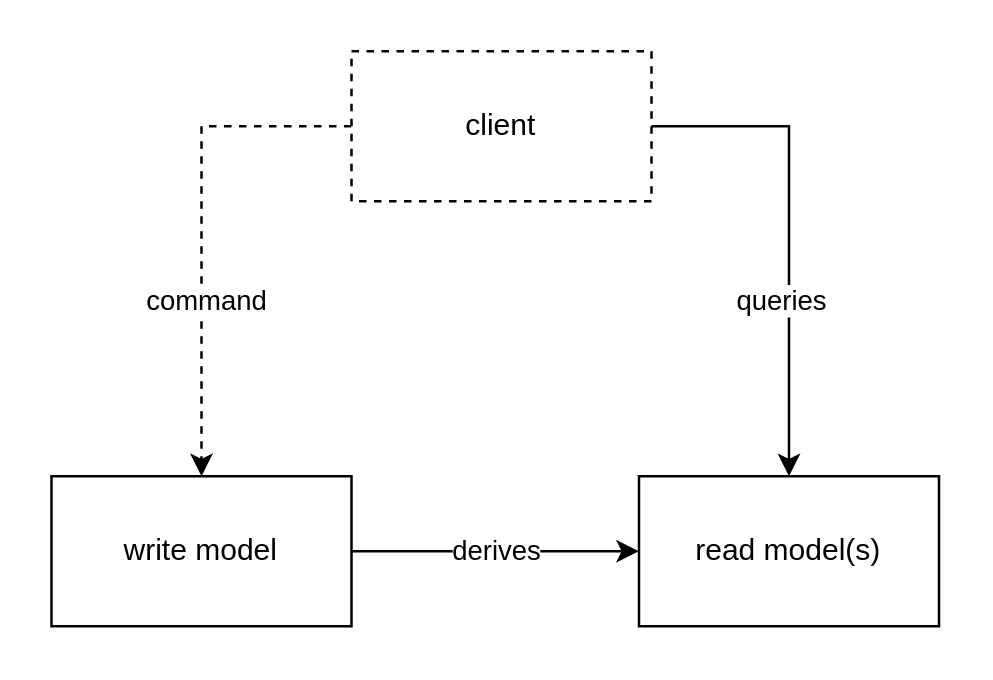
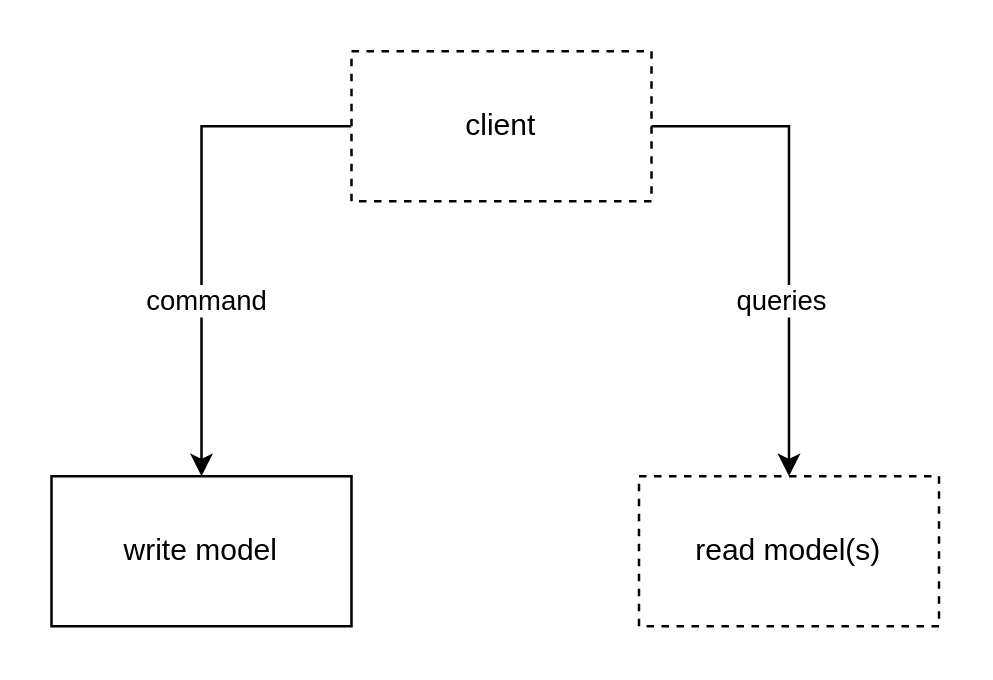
- <mxCell id="2" value="command" style="edgeStyle=orthogonalEdgeStyle;rounded=0;orthogonalLoop=1;jettySize=auto;html=1;entryX=0.5;entryY=0;entryDx=0;entryDy=0;exitX=0;exitY=0.5;exitDx=0;exitDy=0;dashed=1;" parent="1" source="3" target="5" edge="1"><mxGeometry x="0.3" y="2" relative="1" as="geometry"><mxPoint as="offset" /></mxGeometry></mxCell>
+ <mxCell id="2" value="command" style="edgeStyle=orthogonalEdgeStyle;rounded=0;orthogonalLoop=1;jettySize=auto;html=1;entryX=0.5;entryY=0;entryDx=0;entryDy=0;exitX=0;exitY=0.5;exitDx=0;exitDy=0;" parent="1" source="3" target="5" edge="1"><mxGeometry x="0.3" y="2" relative="1" as="geometry"><mxPoint as="offset" /></mxGeometry></mxCell>
- <mxCell id="4" value="derives" style="edgeStyle=orthogonalEdgeStyle;rounded=0;orthogonalLoop=1;jettySize=auto;html=1;entryX=0;entryY=0.5;entryDx=0;entryDy=0;" parent="1" source="5" target="7" edge="1"><mxGeometry relative="1" as="geometry" /></mxCell>
- <mxCell id="7" value="read model(s)" style="rounded=0;whiteSpace=wrap;html=1;" parent="1" vertex="1"><mxGeometry x="255" y="190" width="120" height="60" as="geometry" /></mxCell>
+ <mxCell id="7" value="read model(s)" style="rounded=0;whiteSpace=wrap;html=1;dashed=1;" parent="1" vertex="1"><mxGeometry x="255" y="190" width="120" height="60" as="geometry" /></mxCell>
